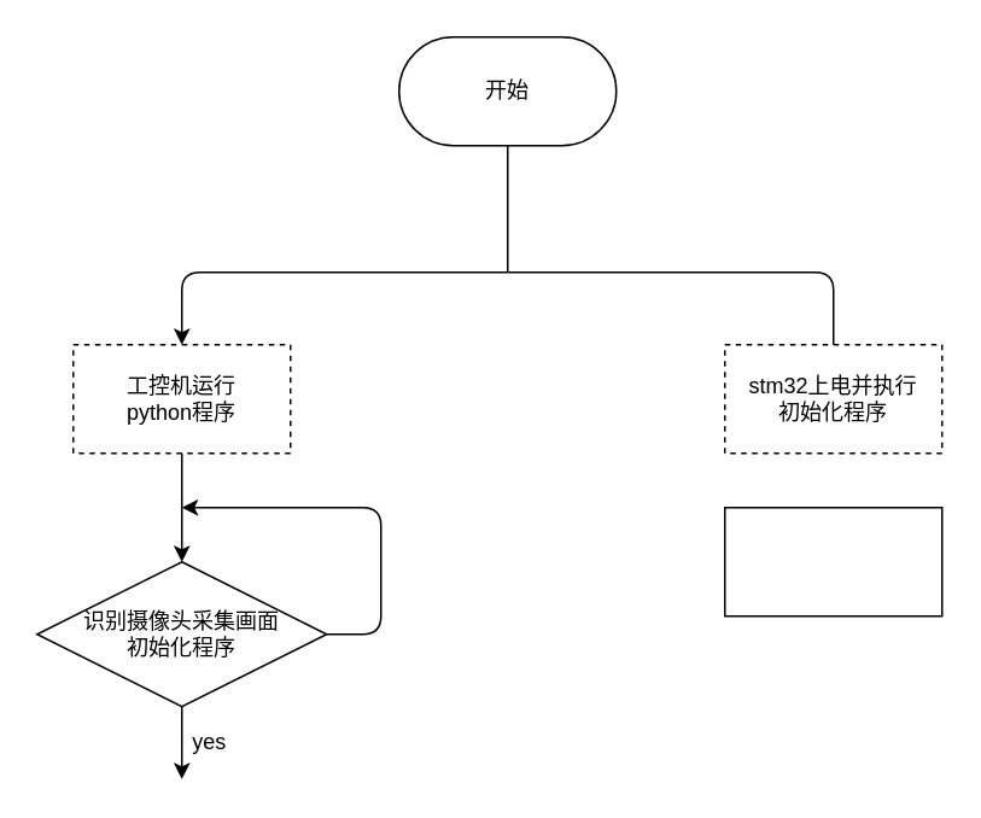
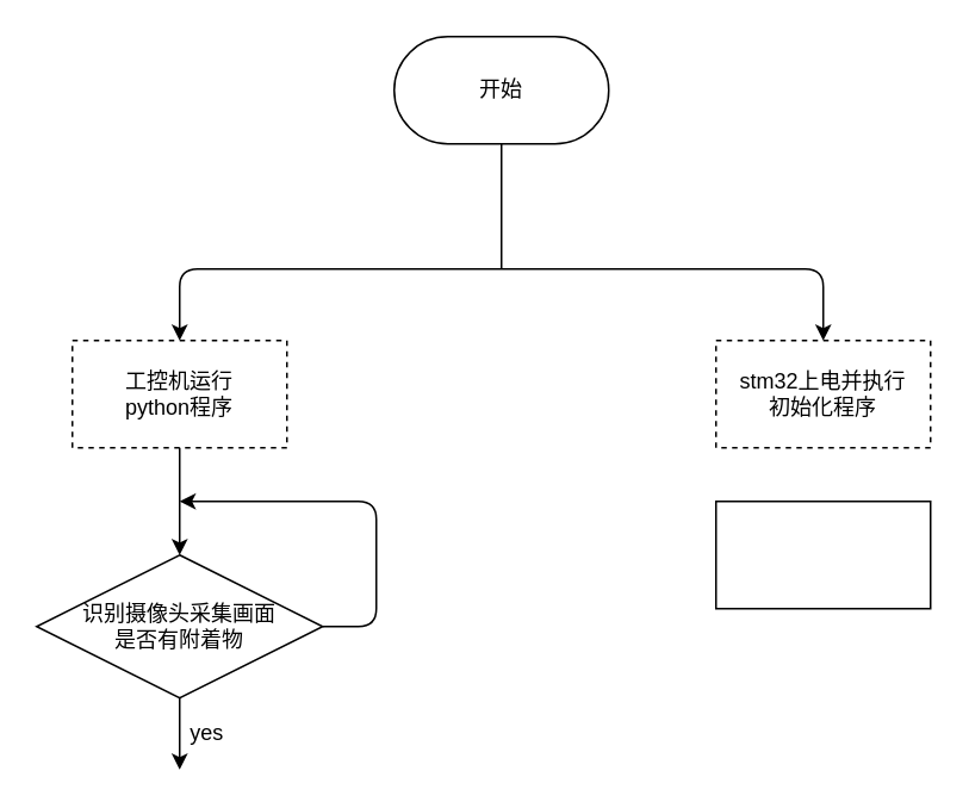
- <mxCell id="4" value="" style="endArrow=none;startArrow=classic;html=1;entryX=0.5;entryY=0;entryDx=0;entryDy=0;exitX=0.5;exitY=0;exitDx=0;exitDy=0;" edge="1" parent="1" source="6" target="3"><mxGeometry width="50" height="50" relative="1" as="geometry"><mxPoint x="100" y="190" as="sourcePoint" /><mxPoint x="460" y="190" as="targetPoint" /><Array as="points"><mxPoint x="100" y="150" /><mxPoint x="460" y="150" /></Array></mxGeometry></mxCell>
+ <mxCell id="4" value="" style="endArrow=classic;startArrow=classic;html=1;entryX=0.5;entryY=0;entryDx=0;entryDy=0;exitX=0.5;exitY=0;exitDx=0;exitDy=0;" edge="1" parent="1" source="6" target="3"><mxGeometry width="50" height="50" relative="1" as="geometry"><mxPoint x="100" y="190" as="sourcePoint" /><mxPoint x="460" y="190" as="targetPoint" /><Array as="points"><mxPoint x="100" y="150" /><mxPoint x="460" y="150" /></Array></mxGeometry></mxCell>
- <mxCell id="8" value="识别摄像头采集画面&lt;br&gt;初始化程序" style="rhombus;whiteSpace=wrap;html=1;" vertex="1" parent="1"><mxGeometry x="20" y="310" width="160" height="80" as="geometry" /></mxCell>
+ <mxCell id="8" value="识别摄像头采集画面&lt;br&gt;是否有附着物" style="rhombus;whiteSpace=wrap;html=1;" vertex="1" parent="1"><mxGeometry x="20" y="310" width="160" height="80" as="geometry" /></mxCell>
